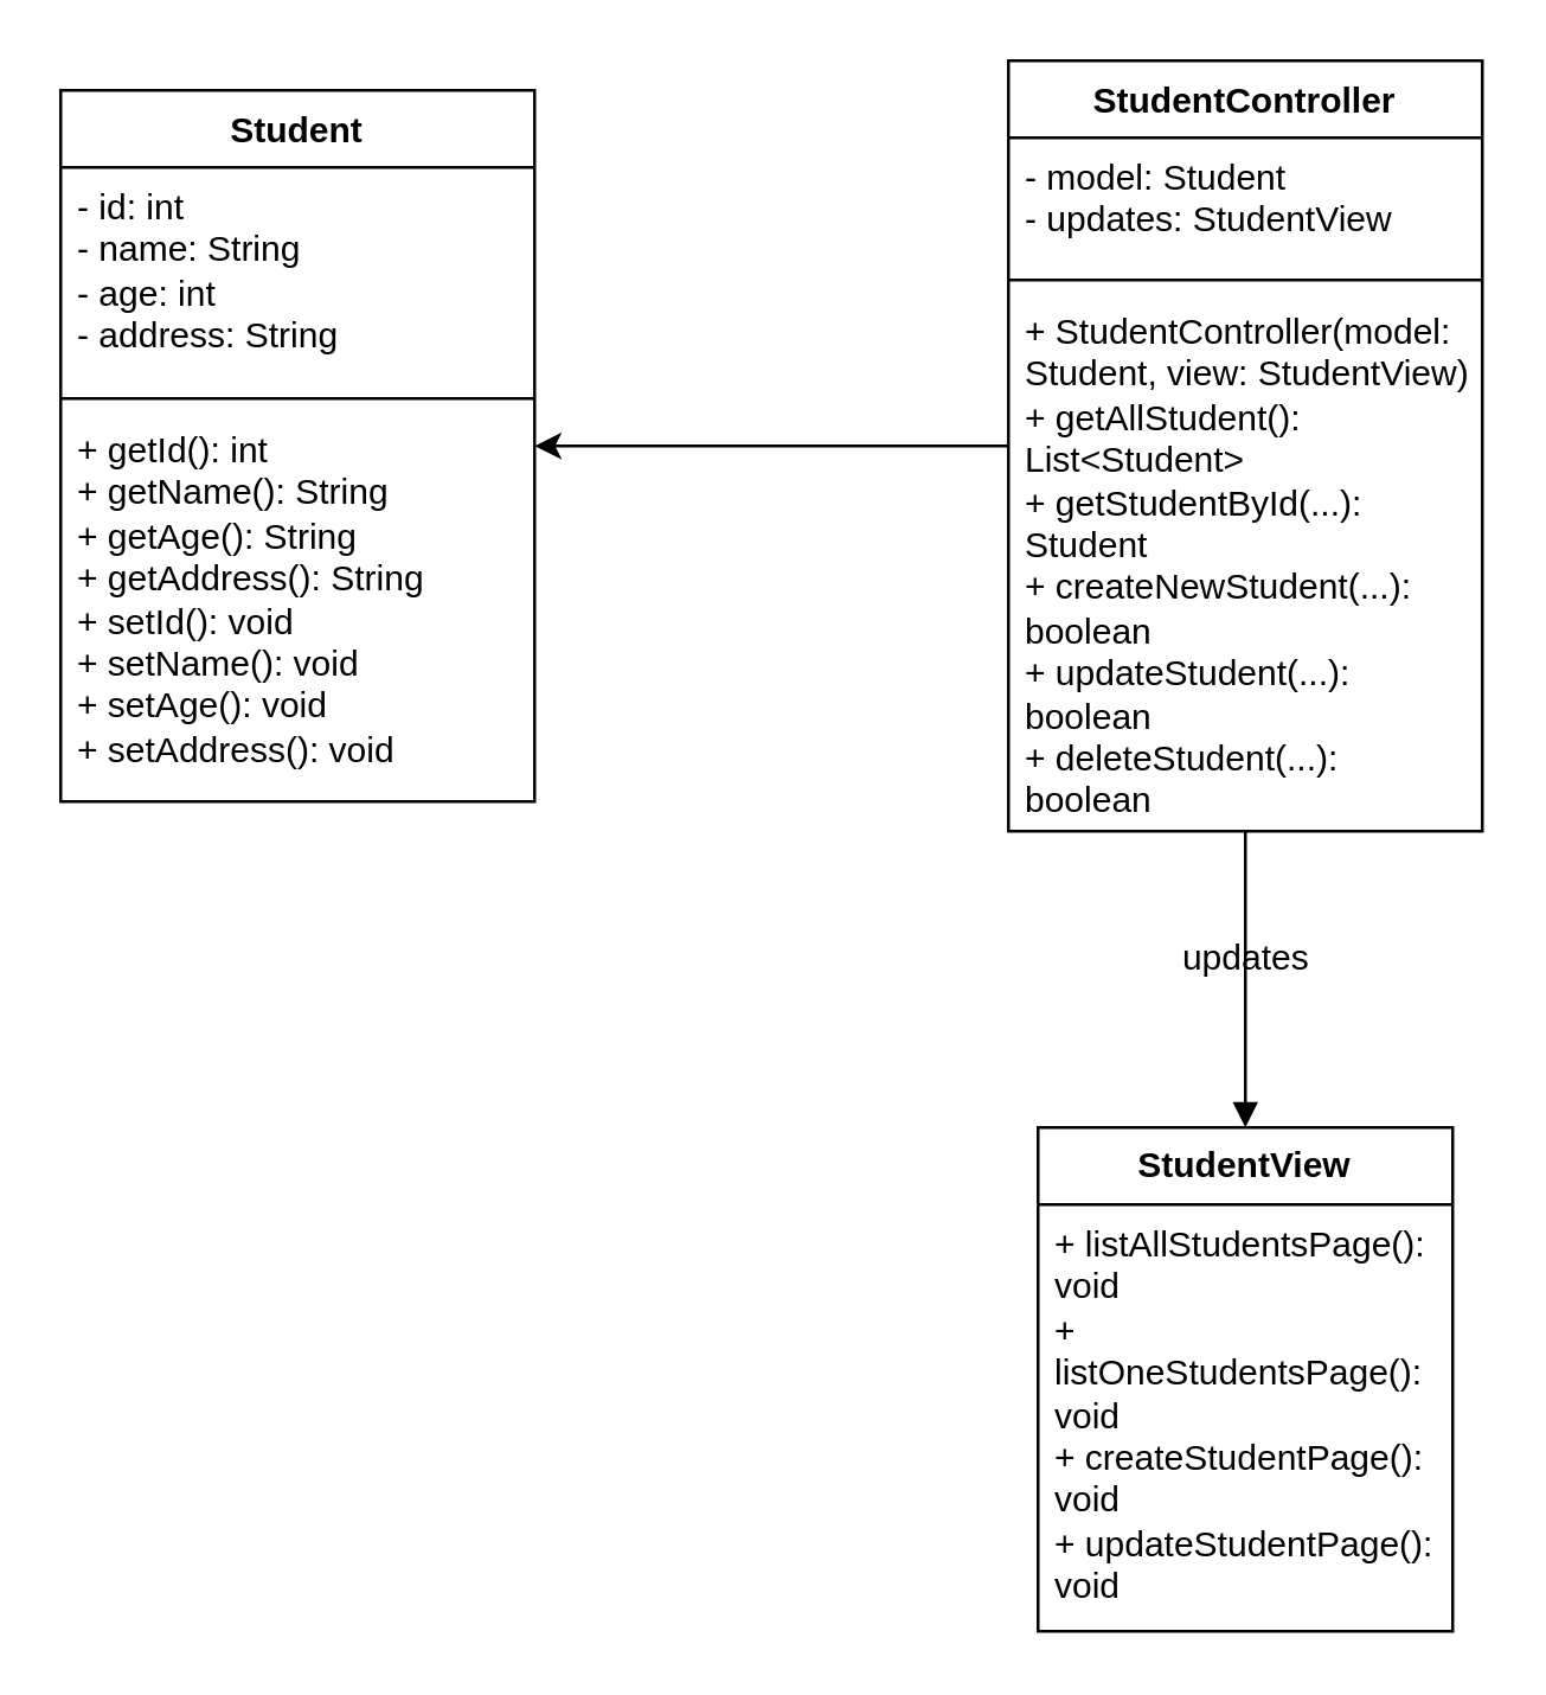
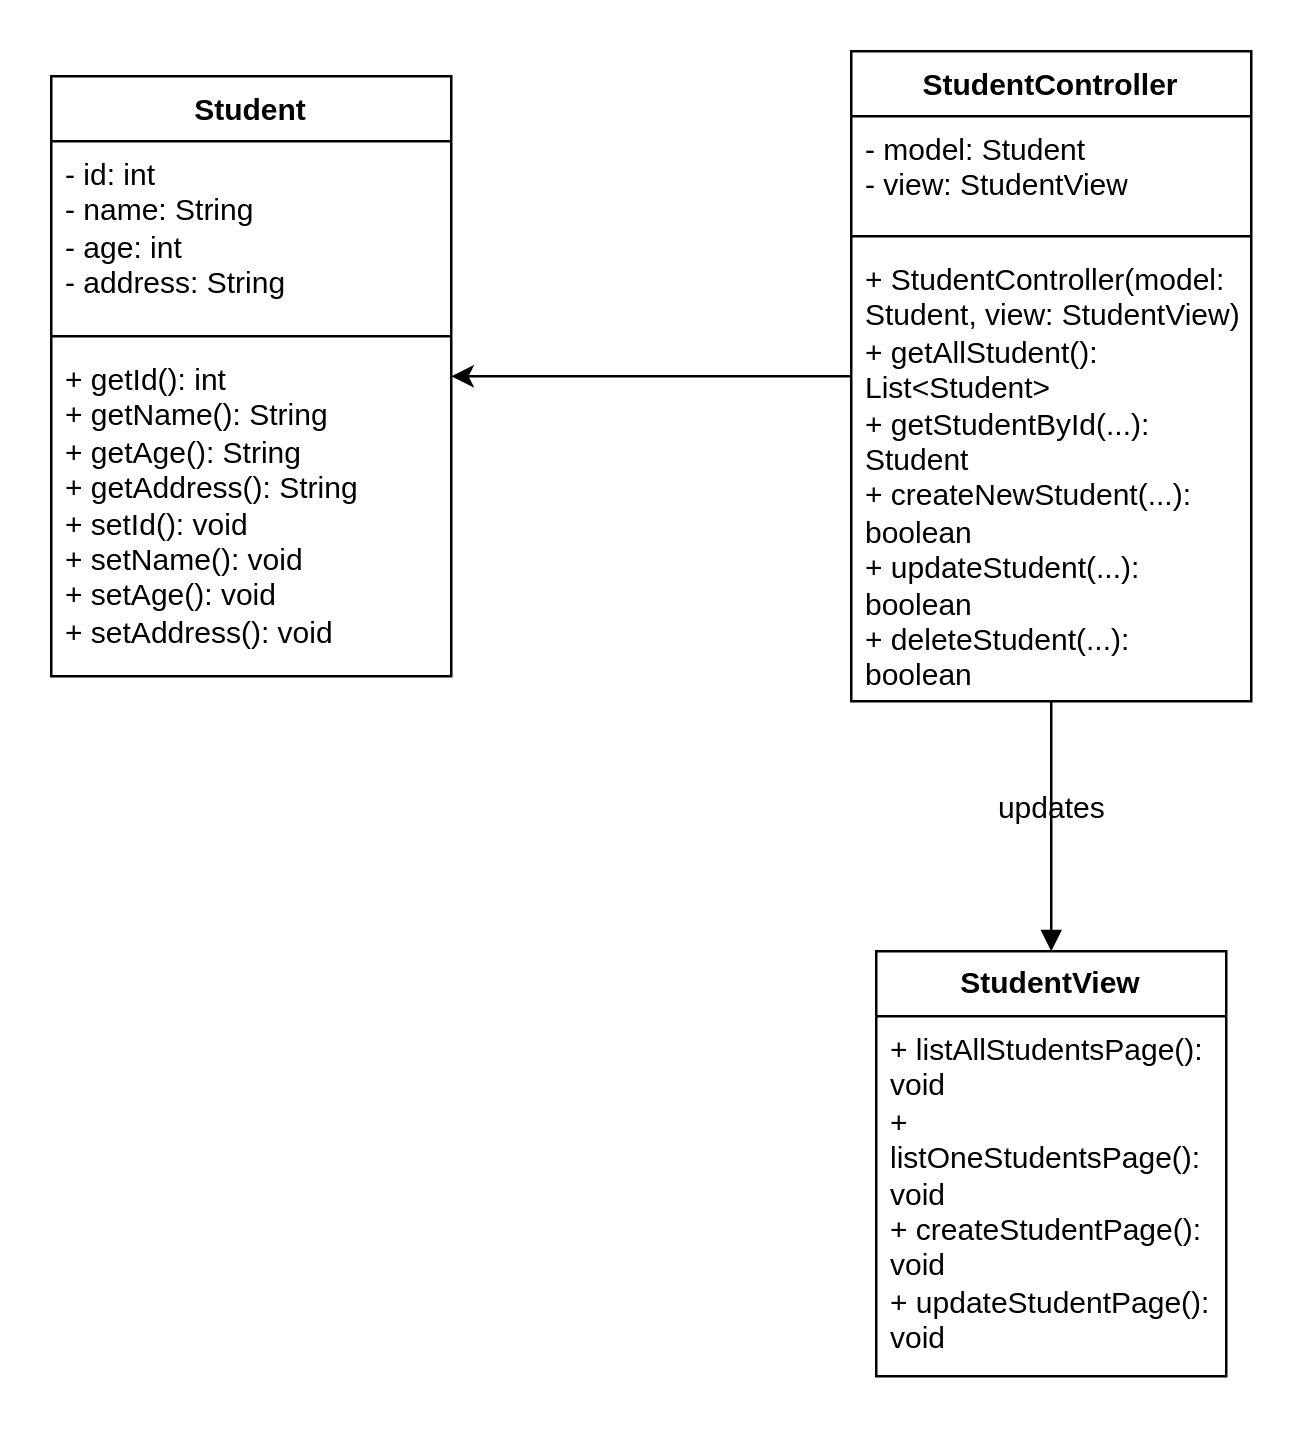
- <mxCell id="8" value="- model: Student&lt;div&gt;- updates: StudentView&lt;/div&gt;" style="text;strokeColor=none;fillColor=none;align=left;verticalAlign=top;spacingLeft=4;spacingRight=4;overflow=hidden;rotatable=0;points=[[0,0.5],[1,0.5]];portConstraint=eastwest;whiteSpace=wrap;html=1;" vertex="1" parent="7"><mxGeometry y="26" width="160" height="44" as="geometry" /></mxCell>
+ <mxCell id="8" value="- model: Student&lt;div&gt;- view: StudentView&lt;/div&gt;" style="text;strokeColor=none;fillColor=none;align=left;verticalAlign=top;spacingLeft=4;spacingRight=4;overflow=hidden;rotatable=0;points=[[0,0.5],[1,0.5]];portConstraint=eastwest;whiteSpace=wrap;html=1;" vertex="1" parent="7"><mxGeometry y="26" width="160" height="44" as="geometry" /></mxCell>
